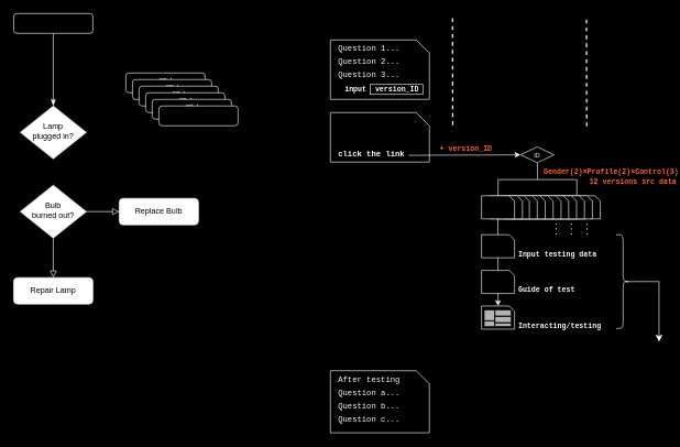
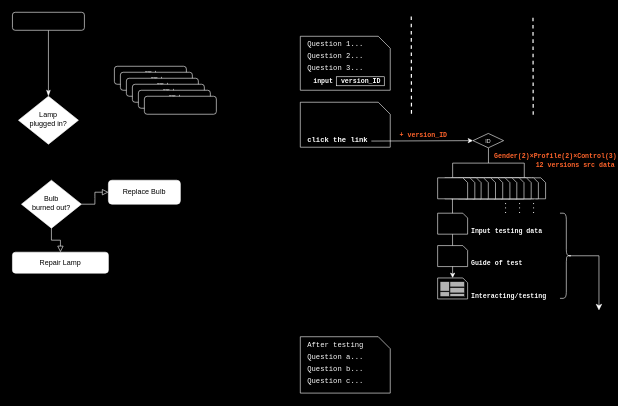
- <mxCell id="7" value="Bulb&lt;br&gt;burned out?" style="rhombus;whiteSpace=wrap;html=1;shadow=0;fontFamily=Helvetica;fontSize=12;align=center;strokeWidth=1;spacing=6;spacingTop=-4;strokeColor=#FFFFFF;" parent="1" vertex="1"><mxGeometry x="30" y="280" width="100" height="80" as="geometry" /></mxCell>
+ <mxCell id="7" value="Bulb&lt;br&gt;burned out?" style="rhombus;whiteSpace=wrap;html=1;shadow=0;fontFamily=Helvetica;fontSize=12;align=center;strokeWidth=1;spacing=6;spacingTop=-4;strokeColor=#FFFFFF;" parent="1" vertex="1"><mxGeometry x="35" y="300" width="100" height="80" as="geometry" /></mxCell>
- <mxCell id="8" value="Repair Lamp" style="rounded=1;whiteSpace=wrap;html=1;fontSize=12;glass=0;strokeWidth=1;shadow=0;strokeColor=#FFFFFF;" parent="1" vertex="1"><mxGeometry x="20" y="420" width="120" height="40" as="geometry" /></mxCell>
+ <mxCell id="8" value="Repair Lamp" style="rounded=1;whiteSpace=wrap;html=1;fontSize=12;glass=0;strokeWidth=1;shadow=0;strokeColor=#FFFFFF;" parent="1" vertex="1"><mxGeometry x="20" y="420" width="160" height="35" as="geometry" /></mxCell>
